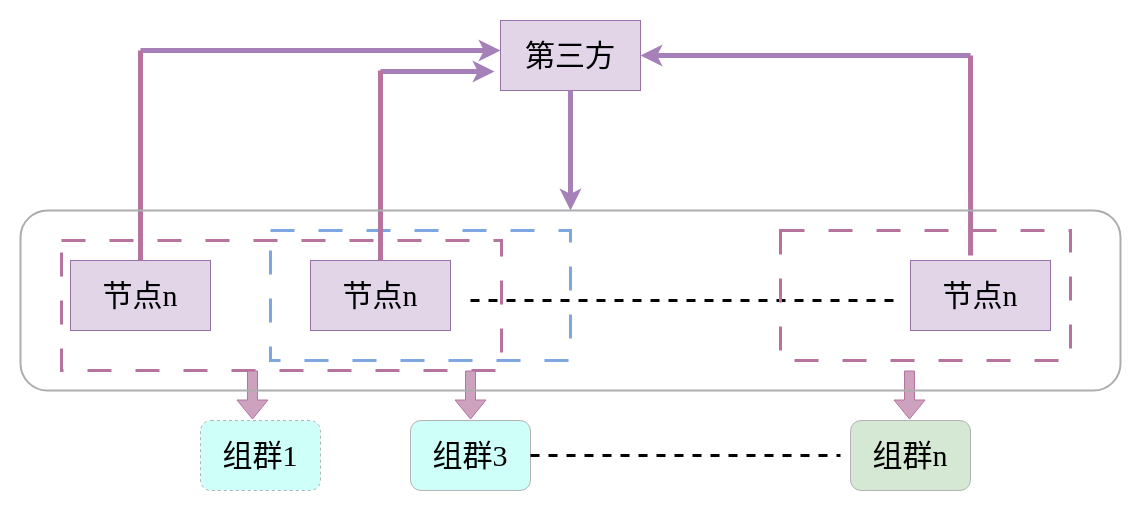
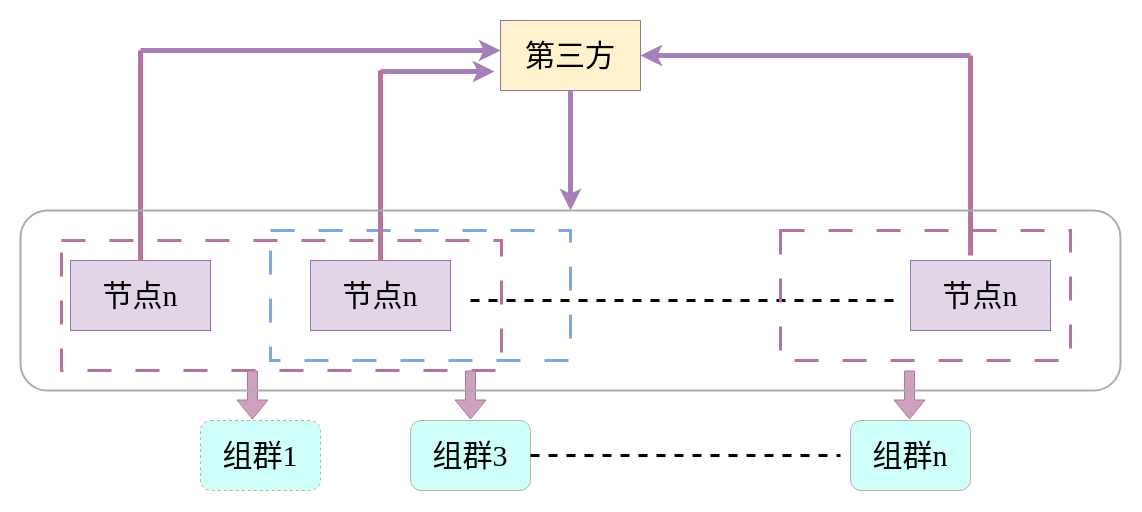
- <mxCell id="2" value="&lt;font face=&quot;Times New Roman&quot;&gt;&lt;span style=&quot;font-size: 30px;&quot;&gt;第三方&lt;/span&gt;&lt;/font&gt;" style="rounded=0;whiteSpace=wrap;html=1;fillColor=#e1d5e7;strokeColor=#9673a6;" vertex="1" parent="1"><mxGeometry x="500" y="20" width="140" height="70" as="geometry" /></mxCell>
+ <mxCell id="2" value="&lt;font face=&quot;Times New Roman&quot;&gt;&lt;span style=&quot;font-size: 30px;&quot;&gt;第三方&lt;/span&gt;&lt;/font&gt;" style="rounded=0;whiteSpace=wrap;html=1;fillColor=#fff2cc;strokeColor=#9673a6;" vertex="1" parent="1"><mxGeometry x="500" y="20" width="140" height="70" as="geometry" /></mxCell>
- <mxCell id="8" value="&lt;font style=&quot;font-size: 30px;&quot; face=&quot;Times New Roman&quot;&gt;组群n&lt;/font&gt;" style="rounded=1;whiteSpace=wrap;html=1;fillColor=#d5e8d4;strokeColor=#B3B3B3;" vertex="1" parent="1"><mxGeometry x="850" y="420" width="120" height="70" as="geometry" /></mxCell>
+ <mxCell id="8" value="&lt;font style=&quot;font-size: 30px;&quot; face=&quot;Times New Roman&quot;&gt;组群n&lt;/font&gt;" style="rounded=1;whiteSpace=wrap;html=1;fillColor=#CFFFF9;strokeColor=#B3B3B3;" vertex="1" parent="1"><mxGeometry x="850" y="420" width="120" height="70" as="geometry" /></mxCell>
